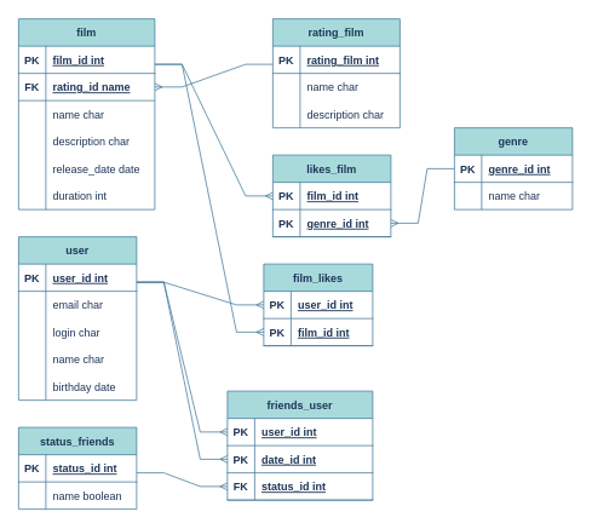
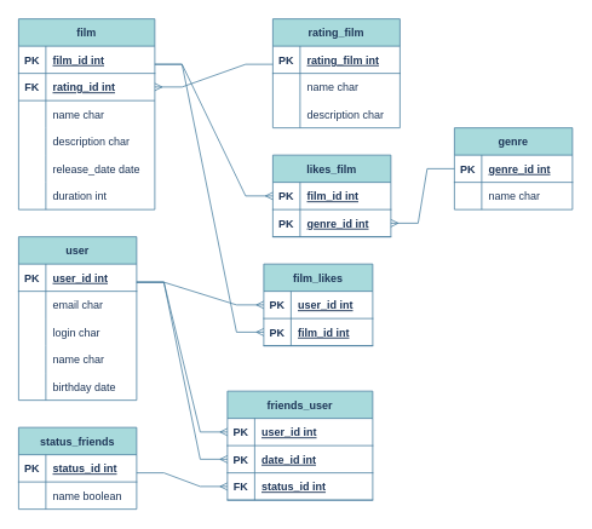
- <mxCell id="8" value="rating_id name" style="shape=partialRectangle;overflow=hidden;connectable=0;fillColor=none;align=left;strokeColor=#457B9D;top=0;left=0;bottom=0;right=0;spacingLeft=6;fontStyle=5;labelBackgroundColor=none;fontColor=#1D3557;" vertex="1" parent="6"><mxGeometry x="30" width="120" height="30" as="geometry"><mxRectangle width="120" height="30" as="alternateBounds" /></mxGeometry></mxCell>
+ <mxCell id="8" value="rating_id int" style="shape=partialRectangle;overflow=hidden;connectable=0;fillColor=none;align=left;strokeColor=#457B9D;top=0;left=0;bottom=0;right=0;spacingLeft=6;fontStyle=5;labelBackgroundColor=none;fontColor=#1D3557;" vertex="1" parent="6"><mxGeometry x="30" width="120" height="30" as="geometry"><mxRectangle width="120" height="30" as="alternateBounds" /></mxGeometry></mxCell>
